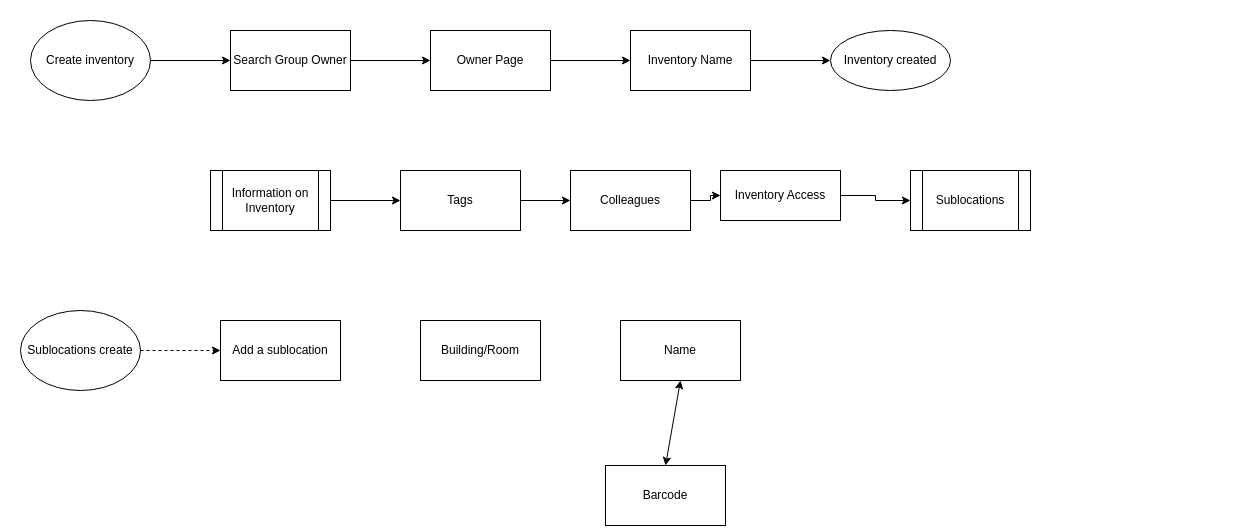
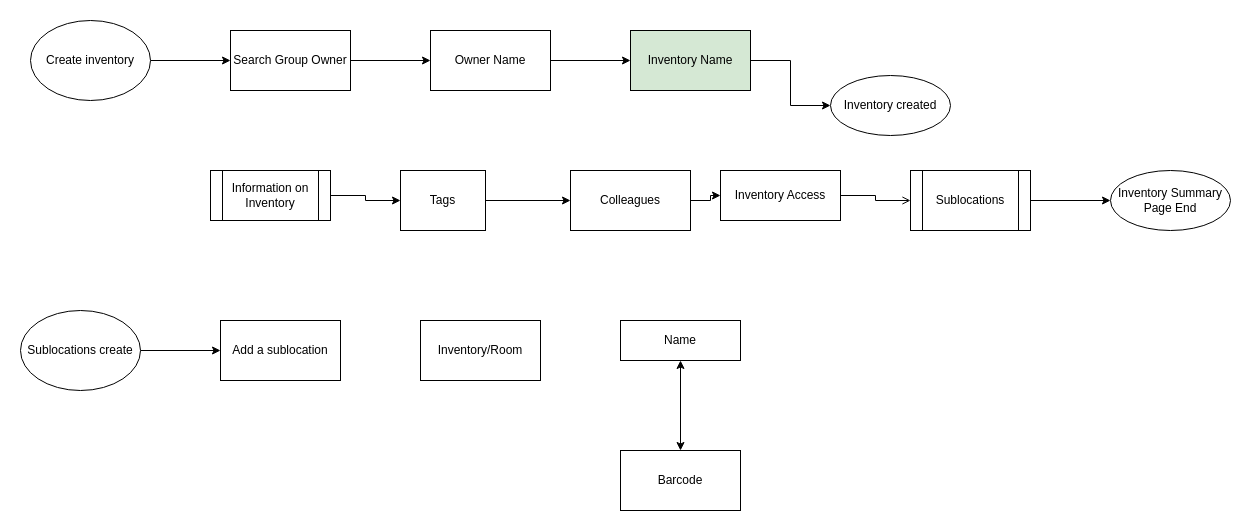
- <mxCell id="7" value="Owner Page" style="whiteSpace=wrap;html=1;" vertex="1" parent="1"><mxGeometry x="430" y="30" width="120" height="60" as="geometry" /></mxCell>
+ <mxCell id="7" value="Owner Name" style="whiteSpace=wrap;html=1;" vertex="1" parent="1"><mxGeometry x="430" y="30" width="120" height="60" as="geometry" /></mxCell>
- <mxCell id="9" value="Inventory Name" style="whiteSpace=wrap;html=1;" vertex="1" parent="1"><mxGeometry x="630" y="30" width="120" height="60" as="geometry" /></mxCell>
+ <mxCell id="9" value="Inventory Name" style="whiteSpace=wrap;html=1;fillColor=#d5e8d4;" vertex="1" parent="1"><mxGeometry x="630" y="30" width="120" height="60" as="geometry" /></mxCell>
- <mxCell id="10" value="Inventory created" style="ellipse;whiteSpace=wrap;html=1;" vertex="1" parent="1"><mxGeometry x="830" y="30" width="120" height="60" as="geometry" /></mxCell>
+ <mxCell id="10" value="Inventory created" style="ellipse;whiteSpace=wrap;html=1;" vertex="1" parent="1"><mxGeometry x="830" y="75" width="120" height="60" as="geometry" /></mxCell>
- <mxCell id="16" value="&lt;span&gt;Information on Inventory&lt;/span&gt;" style="shape=process;whiteSpace=wrap;html=1;backgroundOutline=1;" vertex="1" parent="1"><mxGeometry x="210" y="170" width="120" height="60" as="geometry" /></mxCell>
+ <mxCell id="16" value="&lt;span&gt;Information on Inventory&lt;/span&gt;" style="shape=process;whiteSpace=wrap;html=1;backgroundOutline=1;" vertex="1" parent="1"><mxGeometry x="210" y="170" width="120" height="50" as="geometry" /></mxCell>
- <mxCell id="14" value="Tags" style="whiteSpace=wrap;html=1;" vertex="1" parent="1"><mxGeometry x="400" y="170" width="120" height="60" as="geometry" /></mxCell>
+ <mxCell id="14" value="Tags" style="whiteSpace=wrap;html=1;" vertex="1" parent="1"><mxGeometry x="400" y="170" width="85" height="60" as="geometry" /></mxCell>
- <mxCell id="19" value="" style="edgeStyle=orthogonalEdgeStyle;rounded=0;orthogonalLoop=1;jettySize=auto;html=1;" edge="1" parent="1" source="20" target="12"><mxGeometry relative="1" as="geometry" /></mxCell>
+ <mxCell id="19" value="" style="edgeStyle=orthogonalEdgeStyle;rounded=0;orthogonalLoop=1;jettySize=auto;html=1;endArrow=open;" edge="1" parent="1" source="20" target="12"><mxGeometry relative="1" as="geometry" /></mxCell>
+ <mxCell id="11" value="" style="edgeStyle=orthogonalEdgeStyle;rounded=0;orthogonalLoop=1;jettySize=auto;html=1;" edge="1" parent="1" source="12" target="21"><mxGeometry relative="1" as="geometry" /></mxCell>
+ <mxCell id="21" value="Inventory Summary Page End" style="ellipse;whiteSpace=wrap;html=1;" vertex="1" parent="1"><mxGeometry x="1110" y="170" width="120" height="60" as="geometry" /></mxCell>
- <mxCell id="22" value="" style="edgeStyle=orthogonalEdgeStyle;rounded=0;orthogonalLoop=1;jettySize=auto;html=1;dashed=1;" edge="1" parent="1" source="23" target="24"><mxGeometry relative="1" as="geometry" /></mxCell>
+ <mxCell id="22" value="" style="edgeStyle=orthogonalEdgeStyle;rounded=0;orthogonalLoop=1;jettySize=auto;html=1;" edge="1" parent="1" source="23" target="24"><mxGeometry relative="1" as="geometry" /></mxCell>
- <mxCell id="25" value="Building/Room" style="whiteSpace=wrap;html=1;" vertex="1" parent="1"><mxGeometry x="420" y="320" width="120" height="60" as="geometry" /></mxCell>
+ <mxCell id="25" value="Inventory/Room" style="whiteSpace=wrap;html=1;" vertex="1" parent="1"><mxGeometry x="420" y="320" width="120" height="60" as="geometry" /></mxCell>
- <mxCell id="26" value="Name" style="whiteSpace=wrap;html=1;" vertex="1" parent="1"><mxGeometry x="620" y="320" width="120" height="60" as="geometry" /></mxCell>
+ <mxCell id="26" value="Name" style="whiteSpace=wrap;html=1;" vertex="1" parent="1"><mxGeometry x="620" y="320" width="120" height="40" as="geometry" /></mxCell>
- <mxCell id="27" value="Barcode" style="whiteSpace=wrap;html=1;" vertex="1" parent="1"><mxGeometry x="605" y="465" width="120" height="60" as="geometry" /></mxCell>
+ <mxCell id="27" value="Barcode" style="whiteSpace=wrap;html=1;" vertex="1" parent="1"><mxGeometry x="620" y="450" width="120" height="60" as="geometry" /></mxCell>
